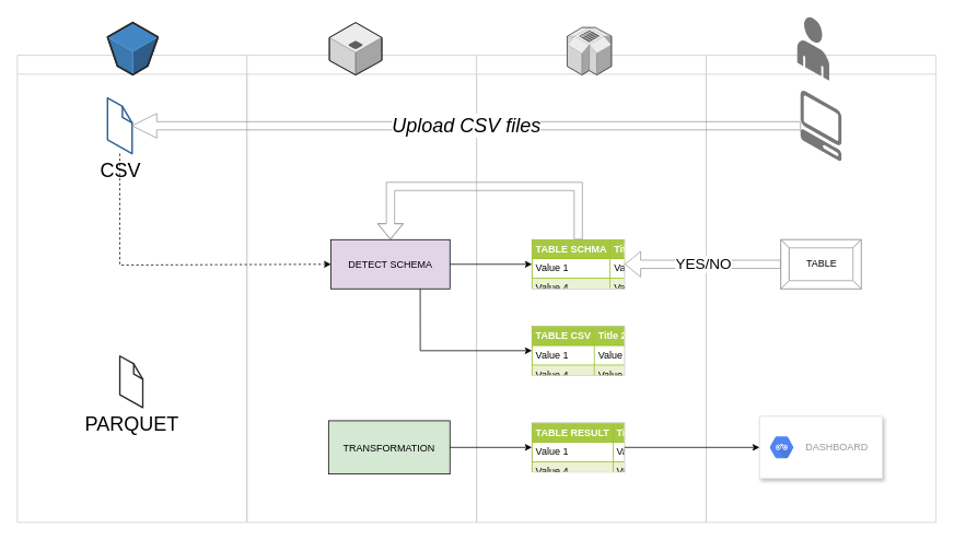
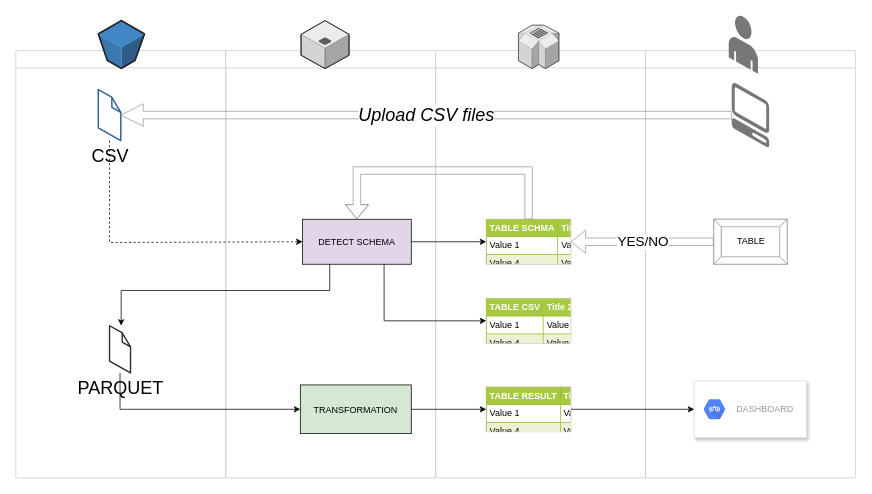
+ <mxCell id="26" style="edgeStyle=orthogonalEdgeStyle;rounded=0;orthogonalLoop=1;jettySize=auto;html=1;exitX=0.25;exitY=1;exitDx=0;exitDy=0;" edge="1" parent="1" source="6" target="4"><mxGeometry relative="1" as="geometry"><Array as="points"><mxPoint x="439" y="387" /><mxPoint x="161" y="387" /></Array></mxGeometry></mxCell>
+ <mxCell id="27" style="edgeStyle=orthogonalEdgeStyle;rounded=0;orthogonalLoop=1;jettySize=auto;html=1;entryX=0;entryY=0.5;entryDx=0;entryDy=0;" edge="1" parent="1" source="4" target="7"><mxGeometry relative="1" as="geometry"><Array as="points"><mxPoint x="159" y="545" /></Array></mxGeometry></mxCell>
